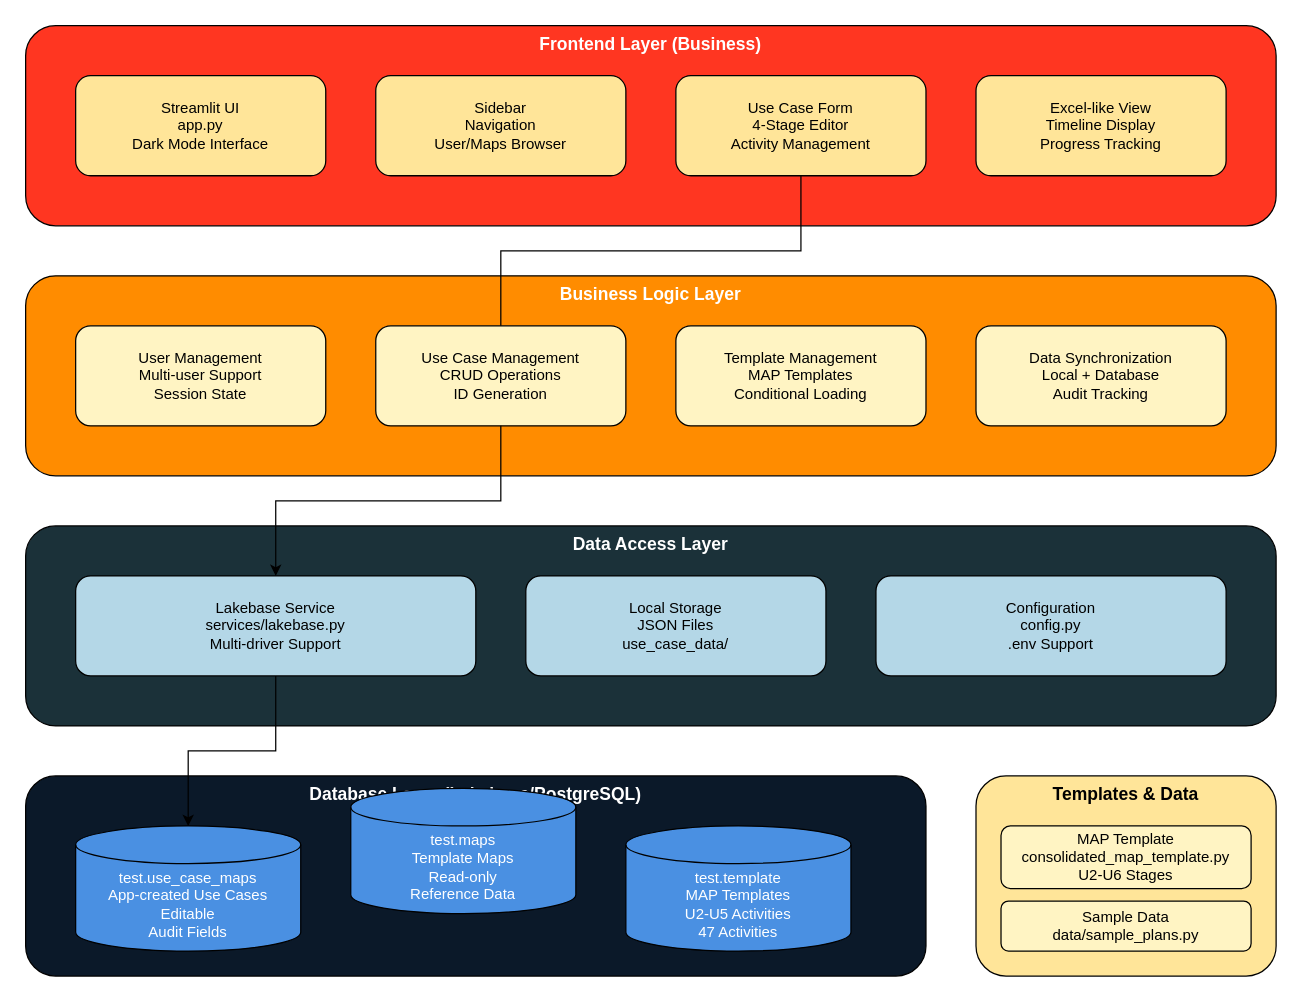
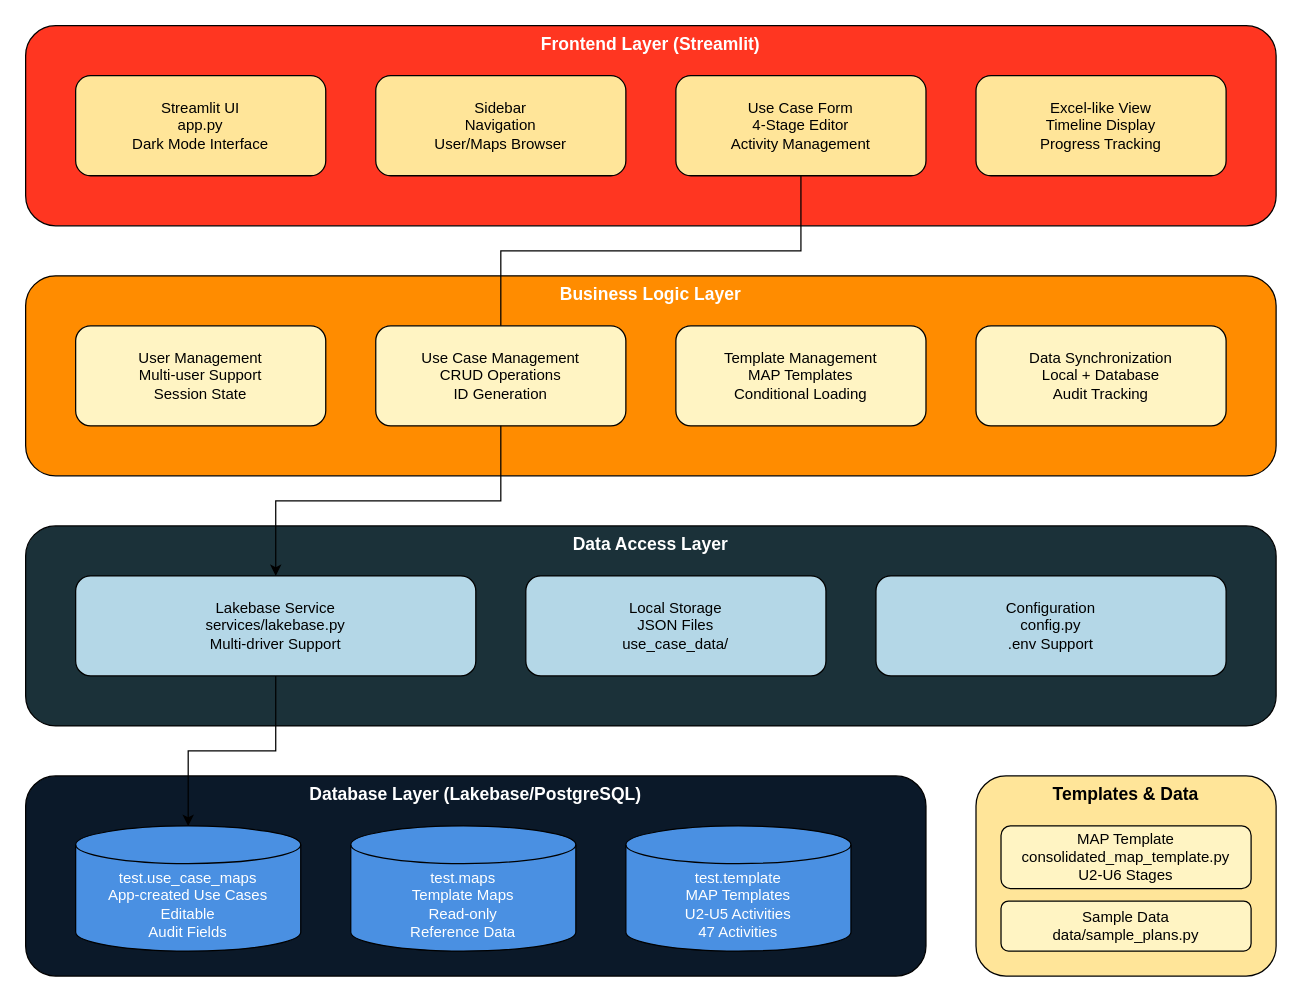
- <mxCell id="2" value="Frontend Layer (Business)" style="rounded=1;whiteSpace=wrap;html=1;fillColor=#FF3621;strokeColor=#000000;fontColor=#ffffff;fontSize=14;fontStyle=1;verticalAlign=top;" vertex="1" parent="1"><mxGeometry x="20" y="20" width="1000" height="160" as="geometry" /></mxCell>
+ <mxCell id="2" value="Frontend Layer (Streamlit)" style="rounded=1;whiteSpace=wrap;html=1;fillColor=#FF3621;strokeColor=#000000;fontColor=#ffffff;fontSize=14;fontStyle=1;verticalAlign=top;" vertex="1" parent="1"><mxGeometry x="20" y="20" width="1000" height="160" as="geometry" /></mxCell>
- <mxCell id="18" value="test.maps&#10;Template Maps&#10;Read-only&#10;Reference Data" style="shape=cylinder3;whiteSpace=wrap;html=1;boundedLbl=1;backgroundOutline=1;size=15;fillColor=#4A90E2;strokeColor=#000000;fontColor=#ffffff;" vertex="1" parent="1"><mxGeometry x="280" y="630" width="180" height="100" as="geometry" /></mxCell>
+ <mxCell id="18" value="test.maps&#10;Template Maps&#10;Read-only&#10;Reference Data" style="shape=cylinder3;whiteSpace=wrap;html=1;boundedLbl=1;backgroundOutline=1;size=15;fillColor=#4A90E2;strokeColor=#000000;fontColor=#ffffff;" vertex="1" parent="1"><mxGeometry x="280" y="660" width="180" height="100" as="geometry" /></mxCell>
